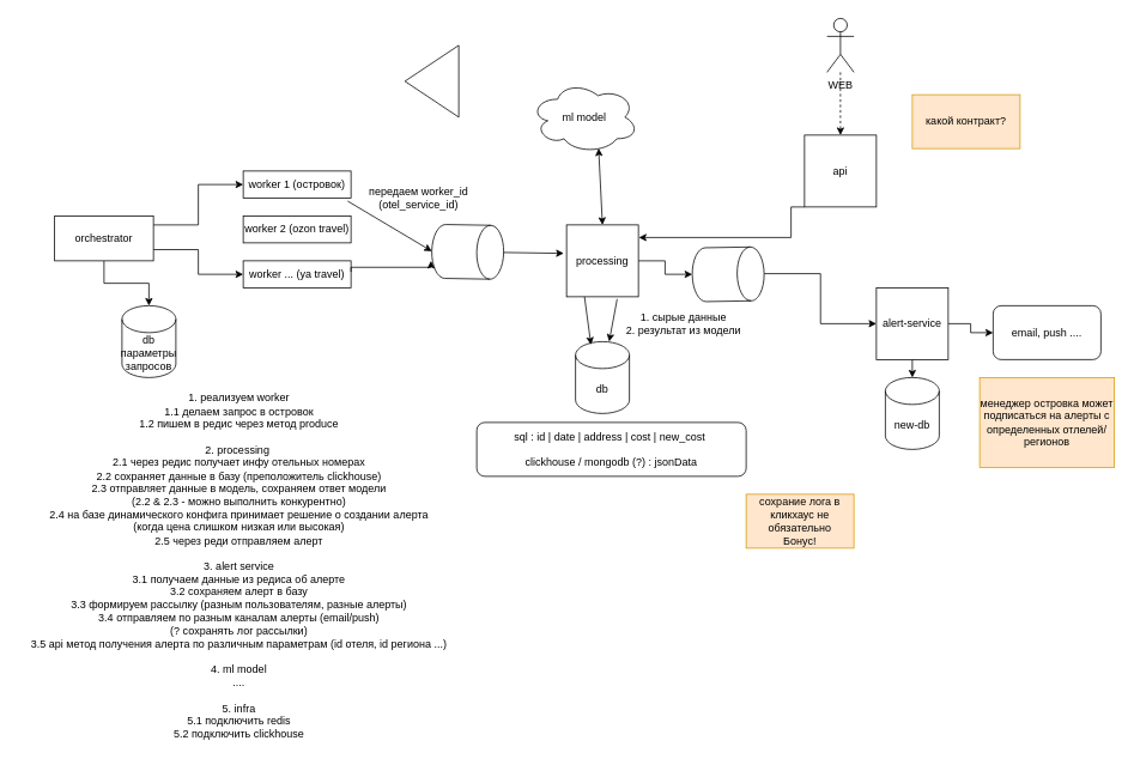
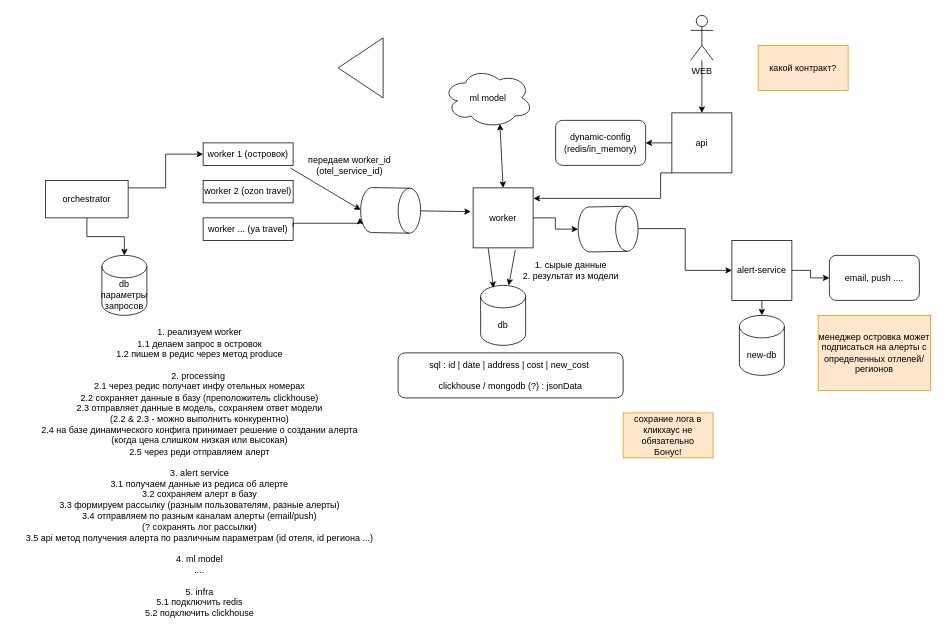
- <mxCell id="19" style="edgeStyle=orthogonalEdgeStyle;rounded=0;orthogonalLoop=1;jettySize=auto;html=1;dashed=1;" edge="1" parent="1" source="20" target="18"><mxGeometry relative="1" as="geometry" /></mxCell>
+ <mxCell id="19" style="edgeStyle=orthogonalEdgeStyle;rounded=0;orthogonalLoop=1;jettySize=auto;html=1;" edge="1" parent="1" source="20" target="18"><mxGeometry relative="1" as="geometry" /></mxCell>
- <mxCell id="29" value="какой контракт?" style="whiteSpace=wrap;html=1;fillColor=#ffe6cc;strokeColor=#d79b00;" vertex="1" parent="1"><mxGeometry x="1015" y="105" width="120" height="60" as="geometry" /></mxCell>
+ <mxCell id="29" value="какой контракт?" style="whiteSpace=wrap;html=1;fillColor=#ffe6cc;strokeColor=#d79b00;" vertex="1" parent="1"><mxGeometry x="1010" y="60" width="120" height="60" as="geometry" /></mxCell>
+ <mxCell id="28" value="dynamic-config&lt;br&gt;(redis/in_memory)" style="rounded=1;whiteSpace=wrap;html=1;" vertex="1" parent="1"><mxGeometry x="740" y="160" width="120" height="60" as="geometry" /></mxCell>
+ <mxCell id="17" style="edgeStyle=orthogonalEdgeStyle;rounded=0;orthogonalLoop=1;jettySize=auto;html=1;exitX=0;exitY=0.5;exitDx=0;exitDy=0;entryX=1;entryY=0.5;entryDx=0;entryDy=0;" edge="1" parent="1" source="18" target="28"><mxGeometry relative="1" as="geometry" /></mxCell>
- <mxCell id="36" style="edgeStyle=orthogonalEdgeStyle;rounded=0;orthogonalLoop=1;jettySize=auto;html=1;exitX=1;exitY=0.75;exitDx=0;exitDy=0;entryX=0;entryY=0.5;entryDx=0;entryDy=0;" edge="1" parent="1" source="37" target="6"><mxGeometry relative="1" as="geometry" /></mxCell>
- <mxCell id="3" value="processing" style="whiteSpace=wrap;html=1;aspect=fixed;" vertex="1" parent="1"><mxGeometry x="630" y="250" width="80" height="80" as="geometry" /></mxCell>
+ <mxCell id="3" value="worker" style="whiteSpace=wrap;html=1;aspect=fixed;" vertex="1" parent="1"><mxGeometry x="630" y="250" width="80" height="80" as="geometry" /></mxCell>
